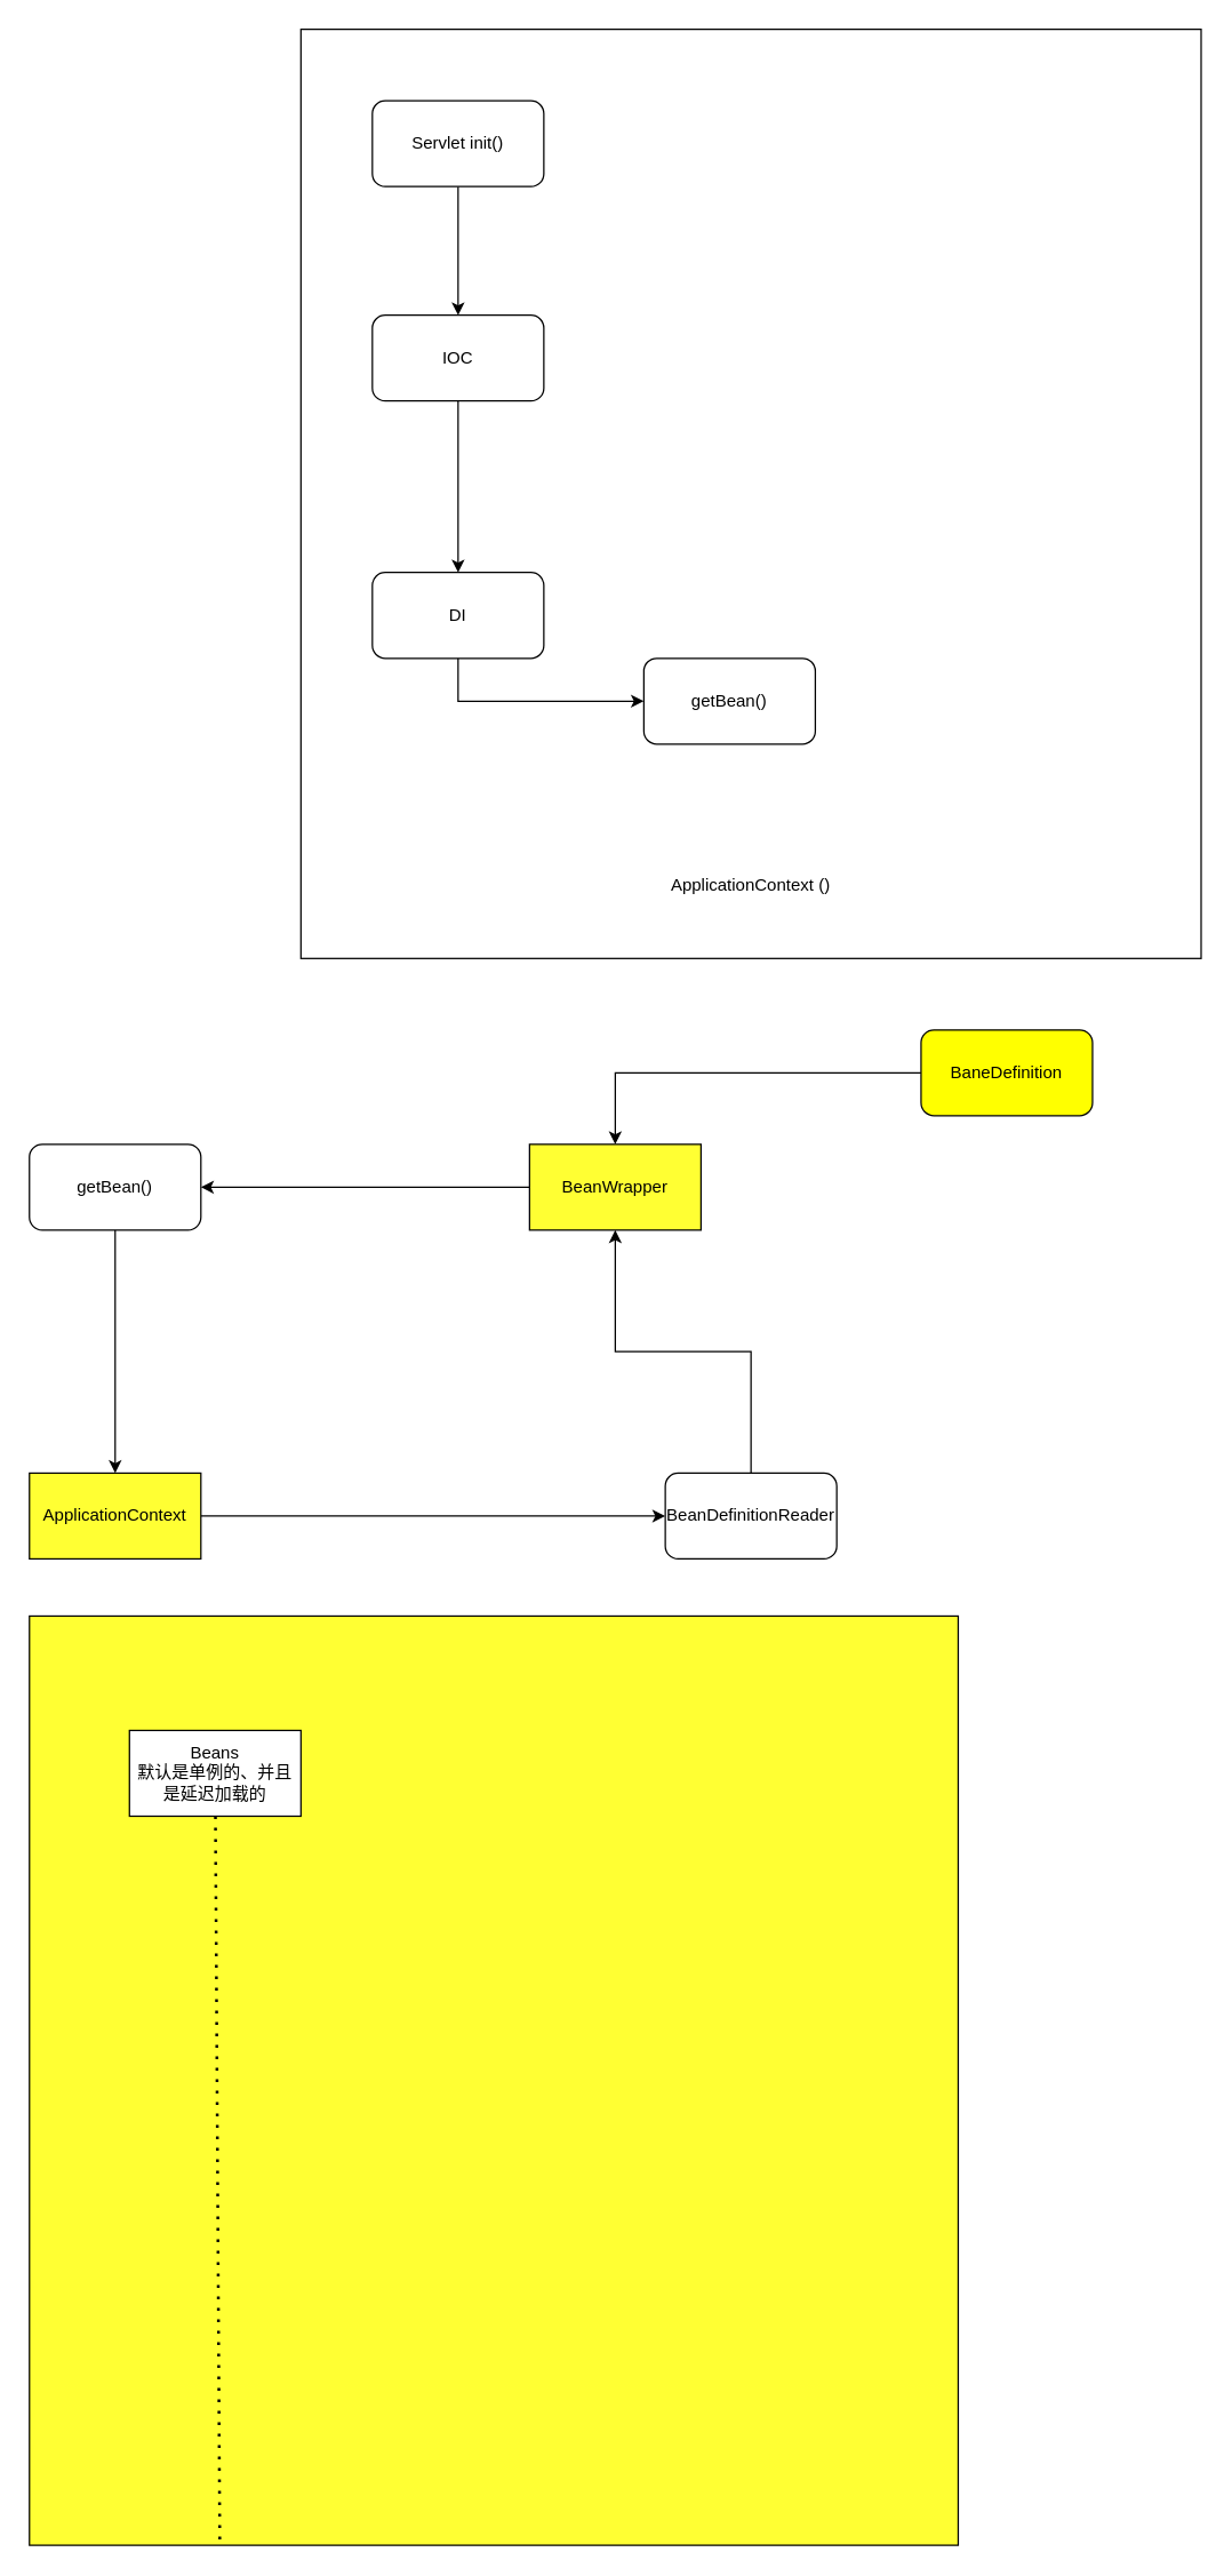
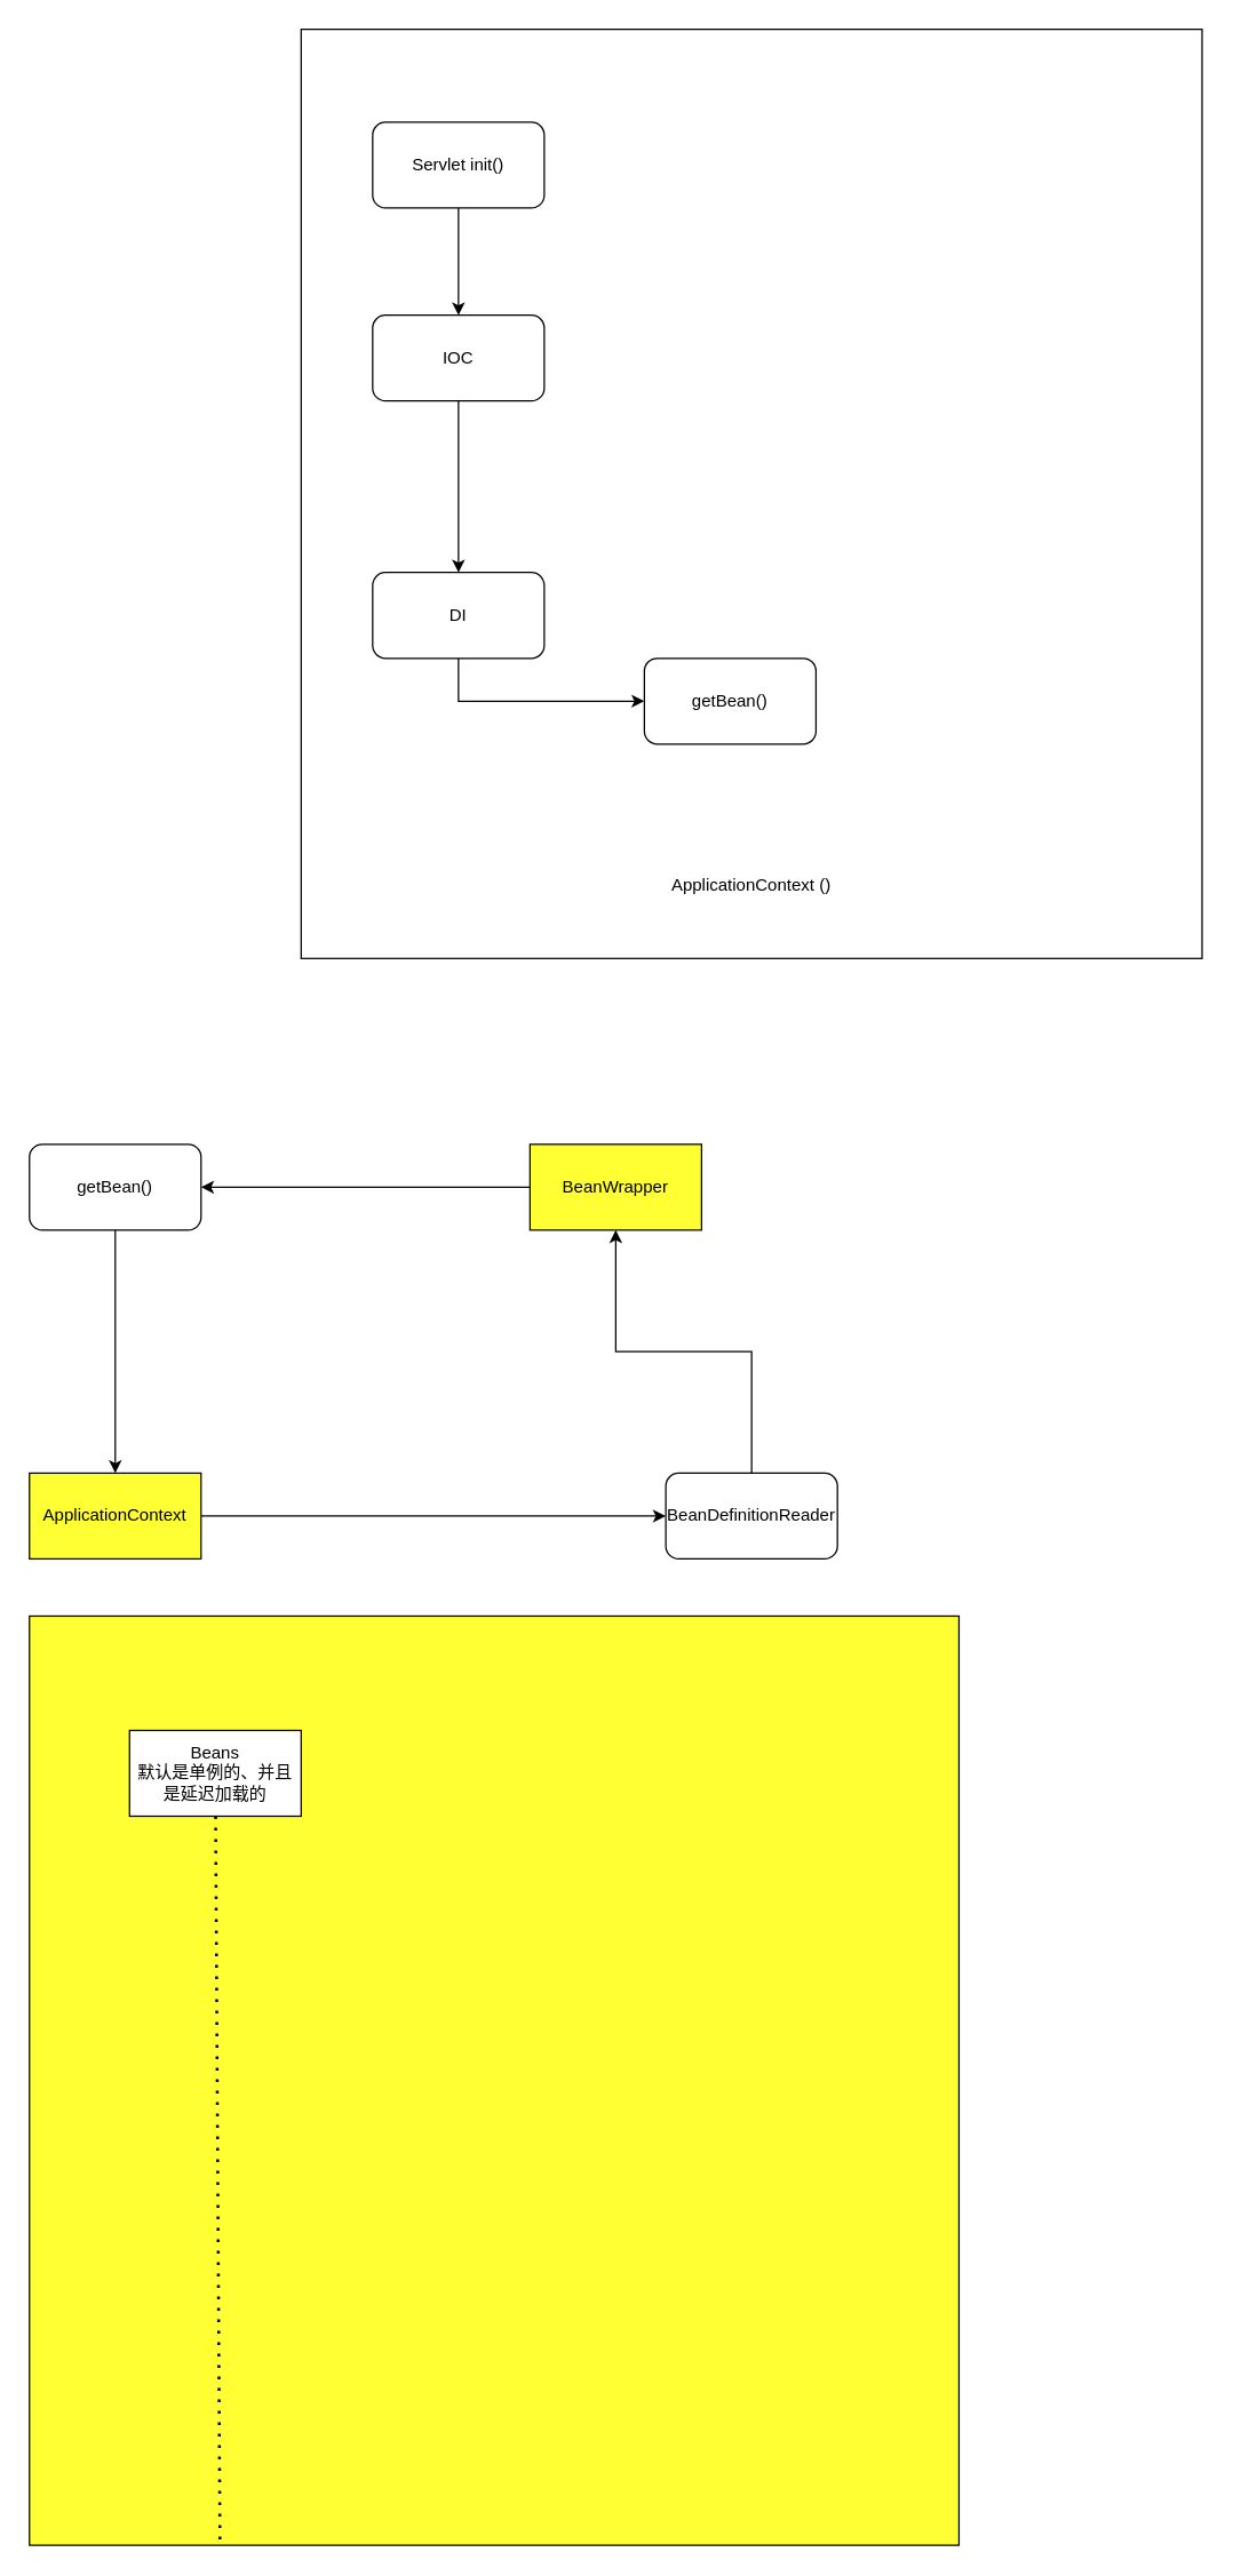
- <mxCell id="4" value="Servlet init()" style="rounded=1;whiteSpace=wrap;html=1;" vertex="1" parent="1"><mxGeometry x="260" y="70" width="120" height="60" as="geometry" /></mxCell>
+ <mxCell id="4" value="Servlet init()" style="rounded=1;whiteSpace=wrap;html=1;" vertex="1" parent="1"><mxGeometry x="260" y="85" width="120" height="60" as="geometry" /></mxCell>
- <mxCell id="12" style="edgeStyle=orthogonalEdgeStyle;rounded=0;orthogonalLoop=1;jettySize=auto;html=1;exitX=0;exitY=0.5;exitDx=0;exitDy=0;" edge="1" parent="1" source="13" target="17"><mxGeometry relative="1" as="geometry" /></mxCell>
- <mxCell id="13" value="BaneDefinition" style="rounded=1;whiteSpace=wrap;html=1;fillColor=#FFFF00;" vertex="1" parent="1"><mxGeometry x="644" y="720" width="120" height="60" as="geometry" /></mxCell>
